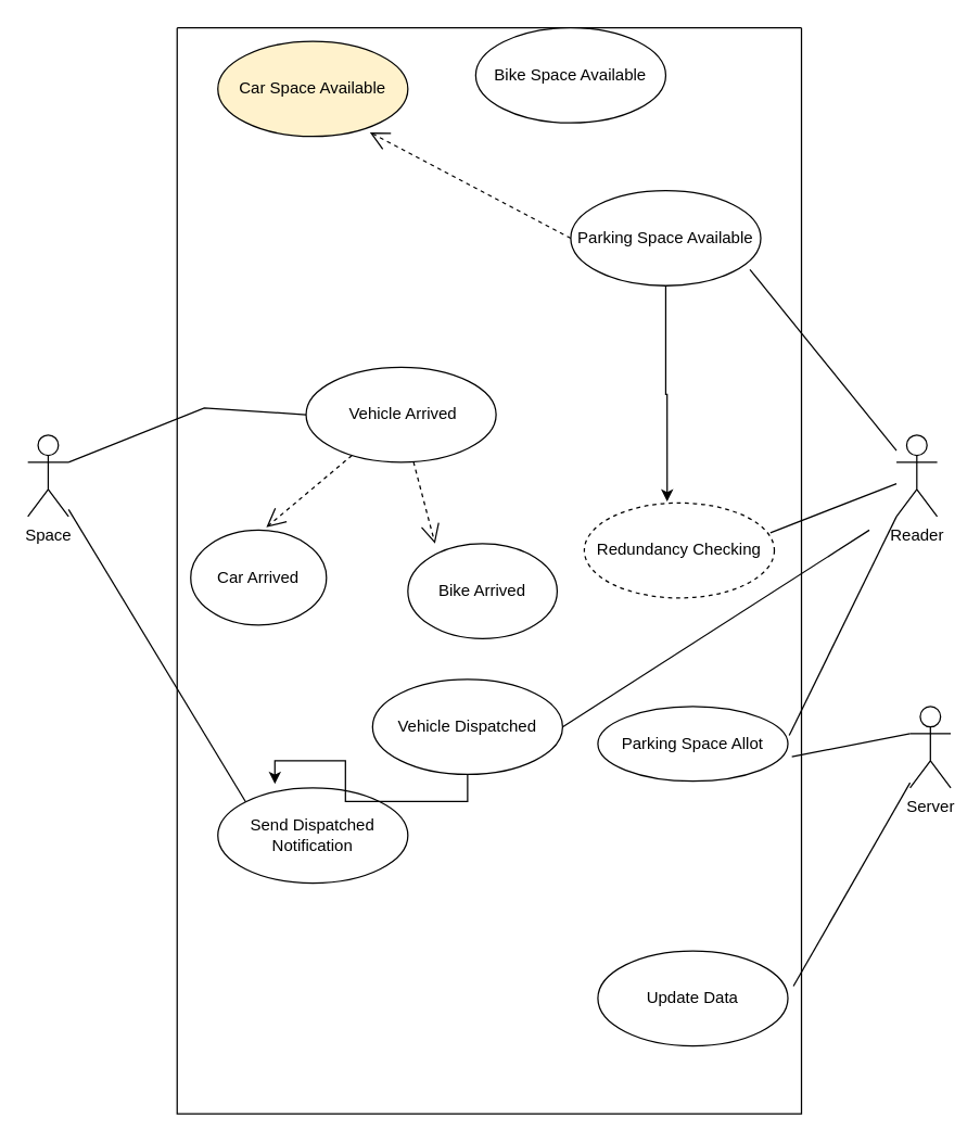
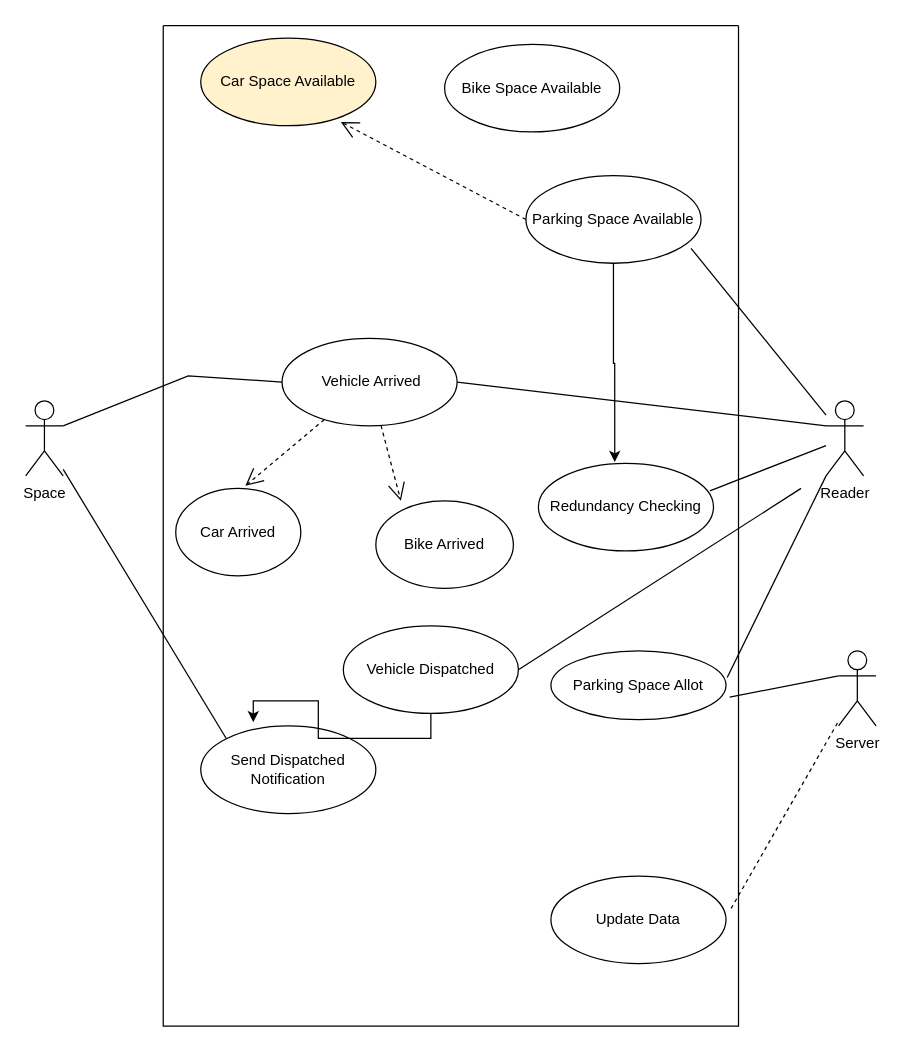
- <mxCell id="5" value="Bike Space Available" style="ellipse;whiteSpace=wrap;html=1;" parent="2" vertex="1"><mxGeometry x="220" width="140" height="70" as="geometry" /></mxCell>
+ <mxCell id="5" value="Bike Space Available" style="ellipse;whiteSpace=wrap;html=1;" parent="2" vertex="1"><mxGeometry x="225" y="15" width="140" height="70" as="geometry" /></mxCell>
+ <mxCell id="21" value="" style="endArrow=none;html=1;rounded=0;exitX=1;exitY=0.5;exitDx=0;exitDy=0;entryX=0;entryY=0.333;entryDx=0;entryDy=0;entryPerimeter=0;" parent="1" source="6" target="19" edge="1"><mxGeometry relative="1" as="geometry"><mxPoint x="350" y="305" as="sourcePoint" /><mxPoint x="480" y="260" as="targetPoint" /><Array as="points" /></mxGeometry></mxCell>
- <mxCell id="9" value="Redundancy Checking" style="ellipse;whiteSpace=wrap;html=1;dashed=1;" parent="2" vertex="1"><mxGeometry x="300" y="350" width="140" height="70" as="geometry" /></mxCell>
+ <mxCell id="9" value="Redundancy Checking" style="ellipse;whiteSpace=wrap;html=1;" parent="2" vertex="1"><mxGeometry x="300" y="350" width="140" height="70" as="geometry" /></mxCell>
- <mxCell id="28" value="" style="endArrow=none;html=1;rounded=0;exitX=1.029;exitY=0.371;exitDx=0;exitDy=0;exitPerimeter=0;" parent="1" source="14" target="26" edge="1"><mxGeometry relative="1" as="geometry"><mxPoint x="601" y="567" as="sourcePoint" /><mxPoint x="680" y="400" as="targetPoint" /><Array as="points" /></mxGeometry></mxCell>
+ <mxCell id="28" value="" style="endArrow=none;html=1;rounded=0;exitX=1.029;exitY=0.371;exitDx=0;exitDy=0;exitPerimeter=0;dashed=1;" parent="1" source="14" target="26" edge="1"><mxGeometry relative="1" as="geometry"><mxPoint x="601" y="567" as="sourcePoint" /><mxPoint x="680" y="400" as="targetPoint" /><Array as="points" /></mxGeometry></mxCell>
